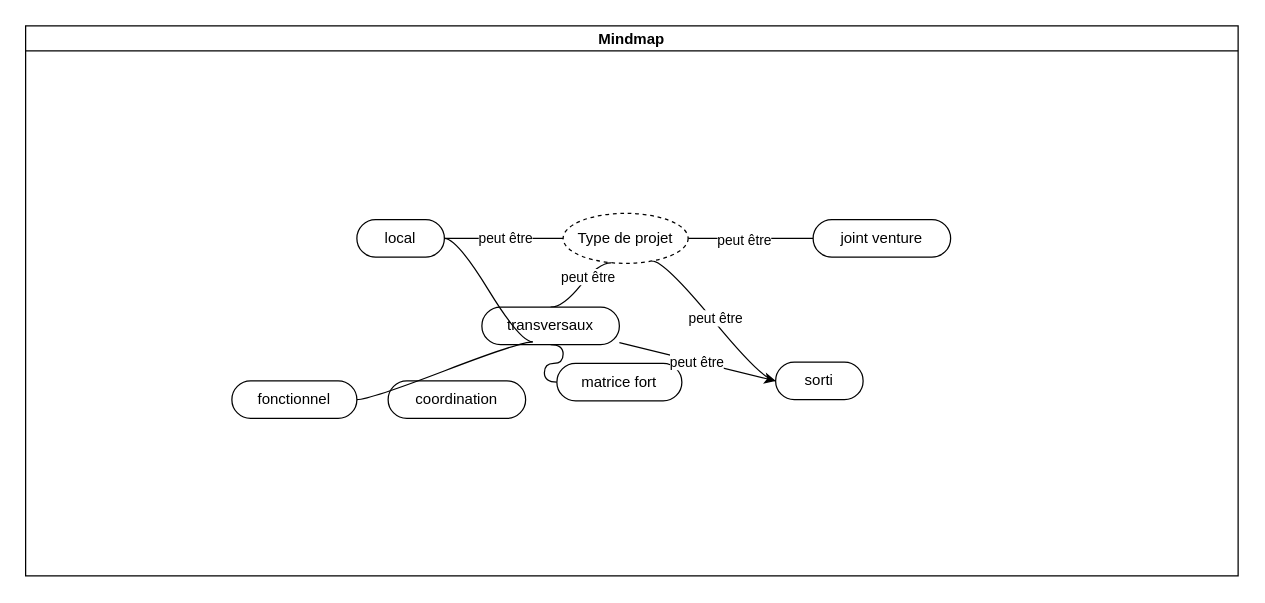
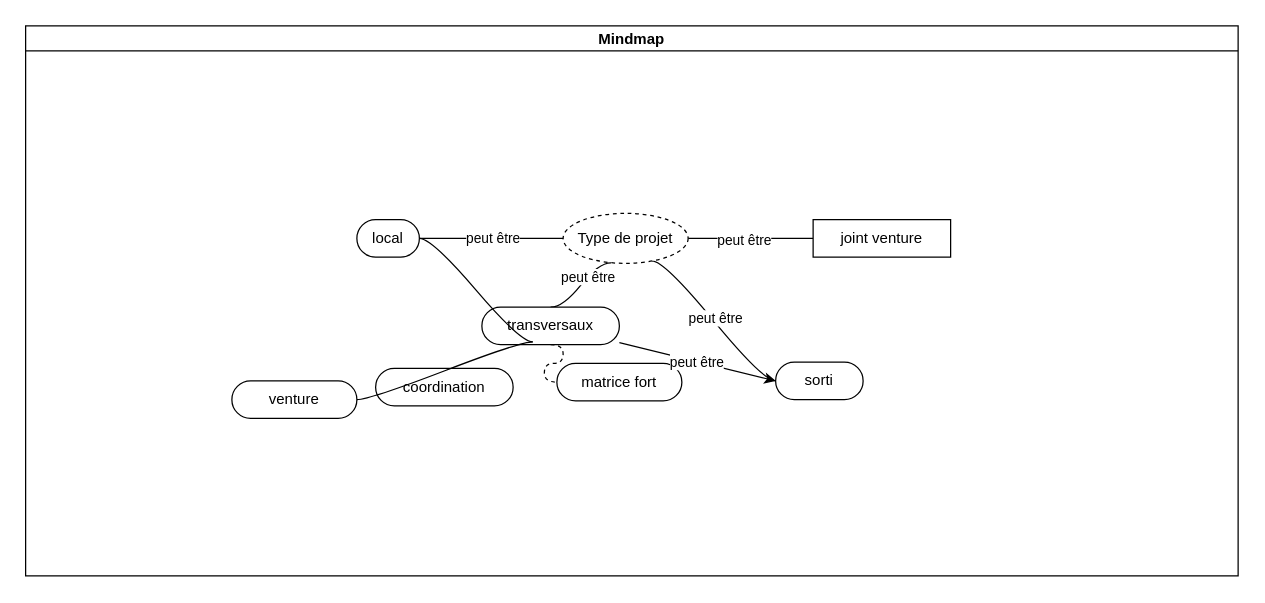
- <mxCell id="9" value="local" style="whiteSpace=wrap;html=1;rounded=1;arcSize=50;align=center;verticalAlign=middle;strokeWidth=1;autosize=1;spacing=4;treeFolding=1;treeMoving=1;newEdgeStyle={&quot;edgeStyle&quot;:&quot;entityRelationEdgeStyle&quot;,&quot;startArrow&quot;:&quot;none&quot;,&quot;endArrow&quot;:&quot;none&quot;,&quot;segment&quot;:10,&quot;curved&quot;:1,&quot;sourcePerimeterSpacing&quot;:0,&quot;targetPerimeterSpacing&quot;:0};" vertex="1" parent="2"><mxGeometry x="265" y="155" width="70" height="30" as="geometry" /></mxCell>
+ <mxCell id="9" value="local" style="whiteSpace=wrap;html=1;rounded=1;arcSize=50;align=center;verticalAlign=middle;strokeWidth=1;autosize=1;spacing=4;treeFolding=1;treeMoving=1;newEdgeStyle={&quot;edgeStyle&quot;:&quot;entityRelationEdgeStyle&quot;,&quot;startArrow&quot;:&quot;none&quot;,&quot;endArrow&quot;:&quot;none&quot;,&quot;segment&quot;:10,&quot;curved&quot;:1,&quot;sourcePerimeterSpacing&quot;:0,&quot;targetPerimeterSpacing&quot;:0};" vertex="1" parent="2"><mxGeometry x="265" y="155" width="50" height="30" as="geometry" /></mxCell>
- <mxCell id="8" value="joint venture" style="whiteSpace=wrap;html=1;rounded=1;arcSize=50;align=center;verticalAlign=middle;strokeWidth=1;autosize=1;spacing=4;treeFolding=1;treeMoving=1;newEdgeStyle={&quot;edgeStyle&quot;:&quot;entityRelationEdgeStyle&quot;,&quot;startArrow&quot;:&quot;none&quot;,&quot;endArrow&quot;:&quot;none&quot;,&quot;segment&quot;:10,&quot;curved&quot;:1,&quot;sourcePerimeterSpacing&quot;:0,&quot;targetPerimeterSpacing&quot;:0};" vertex="1" parent="2"><mxGeometry x="630" y="155" width="110" height="30" as="geometry" /></mxCell>
+ <mxCell id="8" value="joint venture" style="whiteSpace=wrap;html=1;arcSize=50;align=center;verticalAlign=middle;strokeWidth=1;autosize=1;spacing=4;treeFolding=1;treeMoving=1;newEdgeStyle={&quot;edgeStyle&quot;:&quot;entityRelationEdgeStyle&quot;,&quot;startArrow&quot;:&quot;none&quot;,&quot;endArrow&quot;:&quot;none&quot;,&quot;segment&quot;:10,&quot;curved&quot;:1,&quot;sourcePerimeterSpacing&quot;:0,&quot;targetPerimeterSpacing&quot;:0};rounded=0;" vertex="1" parent="2"><mxGeometry x="630" y="155" width="110" height="30" as="geometry" /></mxCell>
- <mxCell id="16" value="" style="edgeStyle=entityRelationEdgeStyle;startArrow=none;endArrow=none;segment=10;curved=1;sourcePerimeterSpacing=0;targetPerimeterSpacing=0;rounded=0;exitX=0.5;exitY=1;exitDx=0;exitDy=0;" edge="1" target="17" source="15" parent="2"><mxGeometry relative="1" as="geometry"><mxPoint x="507" y="307" as="sourcePoint" /><Array as="points"><mxPoint x="420" y="290" /><mxPoint x="430" y="300" /><mxPoint x="420" y="290" /><mxPoint x="410" y="280" /></Array></mxGeometry></mxCell>
+ <mxCell id="16" value="" style="edgeStyle=entityRelationEdgeStyle;startArrow=none;endArrow=none;segment=10;curved=1;sourcePerimeterSpacing=0;targetPerimeterSpacing=0;rounded=0;exitX=0.5;exitY=1;exitDx=0;exitDy=0;dashed=1;" edge="1" target="17" source="15" parent="2"><mxGeometry relative="1" as="geometry"><mxPoint x="507" y="307" as="sourcePoint" /><Array as="points"><mxPoint x="420" y="290" /><mxPoint x="430" y="300" /><mxPoint x="420" y="290" /><mxPoint x="410" y="280" /></Array></mxGeometry></mxCell>
- <mxCell id="21" value="fonctionnel" style="whiteSpace=wrap;html=1;rounded=1;arcSize=50;align=center;verticalAlign=middle;strokeWidth=1;autosize=1;spacing=4;treeFolding=1;treeMoving=1;newEdgeStyle={&quot;edgeStyle&quot;:&quot;entityRelationEdgeStyle&quot;,&quot;startArrow&quot;:&quot;none&quot;,&quot;endArrow&quot;:&quot;none&quot;,&quot;segment&quot;:10,&quot;curved&quot;:1,&quot;sourcePerimeterSpacing&quot;:0,&quot;targetPerimeterSpacing&quot;:0};" vertex="1" parent="2"><mxGeometry x="165" y="284" width="100" height="30" as="geometry" /></mxCell>
+ <mxCell id="21" value="venture" style="whiteSpace=wrap;html=1;rounded=1;arcSize=50;align=center;verticalAlign=middle;strokeWidth=1;autosize=1;spacing=4;treeFolding=1;treeMoving=1;newEdgeStyle={&quot;edgeStyle&quot;:&quot;entityRelationEdgeStyle&quot;,&quot;startArrow&quot;:&quot;none&quot;,&quot;endArrow&quot;:&quot;none&quot;,&quot;segment&quot;:10,&quot;curved&quot;:1,&quot;sourcePerimeterSpacing&quot;:0,&quot;targetPerimeterSpacing&quot;:0};" vertex="1" parent="2"><mxGeometry x="165" y="284" width="100" height="30" as="geometry" /></mxCell>
- <mxCell id="19" value="coordination" style="whiteSpace=wrap;html=1;rounded=1;arcSize=50;align=center;verticalAlign=middle;strokeWidth=1;autosize=1;spacing=4;treeFolding=1;treeMoving=1;newEdgeStyle={&quot;edgeStyle&quot;:&quot;entityRelationEdgeStyle&quot;,&quot;startArrow&quot;:&quot;none&quot;,&quot;endArrow&quot;:&quot;none&quot;,&quot;segment&quot;:10,&quot;curved&quot;:1,&quot;sourcePerimeterSpacing&quot;:0,&quot;targetPerimeterSpacing&quot;:0};" vertex="1" parent="2"><mxGeometry x="290" y="284" width="110" height="30" as="geometry" /></mxCell>
+ <mxCell id="19" value="coordination" style="whiteSpace=wrap;html=1;rounded=1;arcSize=50;align=center;verticalAlign=middle;strokeWidth=1;autosize=1;spacing=4;treeFolding=1;treeMoving=1;newEdgeStyle={&quot;edgeStyle&quot;:&quot;entityRelationEdgeStyle&quot;,&quot;startArrow&quot;:&quot;none&quot;,&quot;endArrow&quot;:&quot;none&quot;,&quot;segment&quot;:10,&quot;curved&quot;:1,&quot;sourcePerimeterSpacing&quot;:0,&quot;targetPerimeterSpacing&quot;:0};" vertex="1" parent="2"><mxGeometry x="280" y="274" width="110" height="30" as="geometry" /></mxCell>
